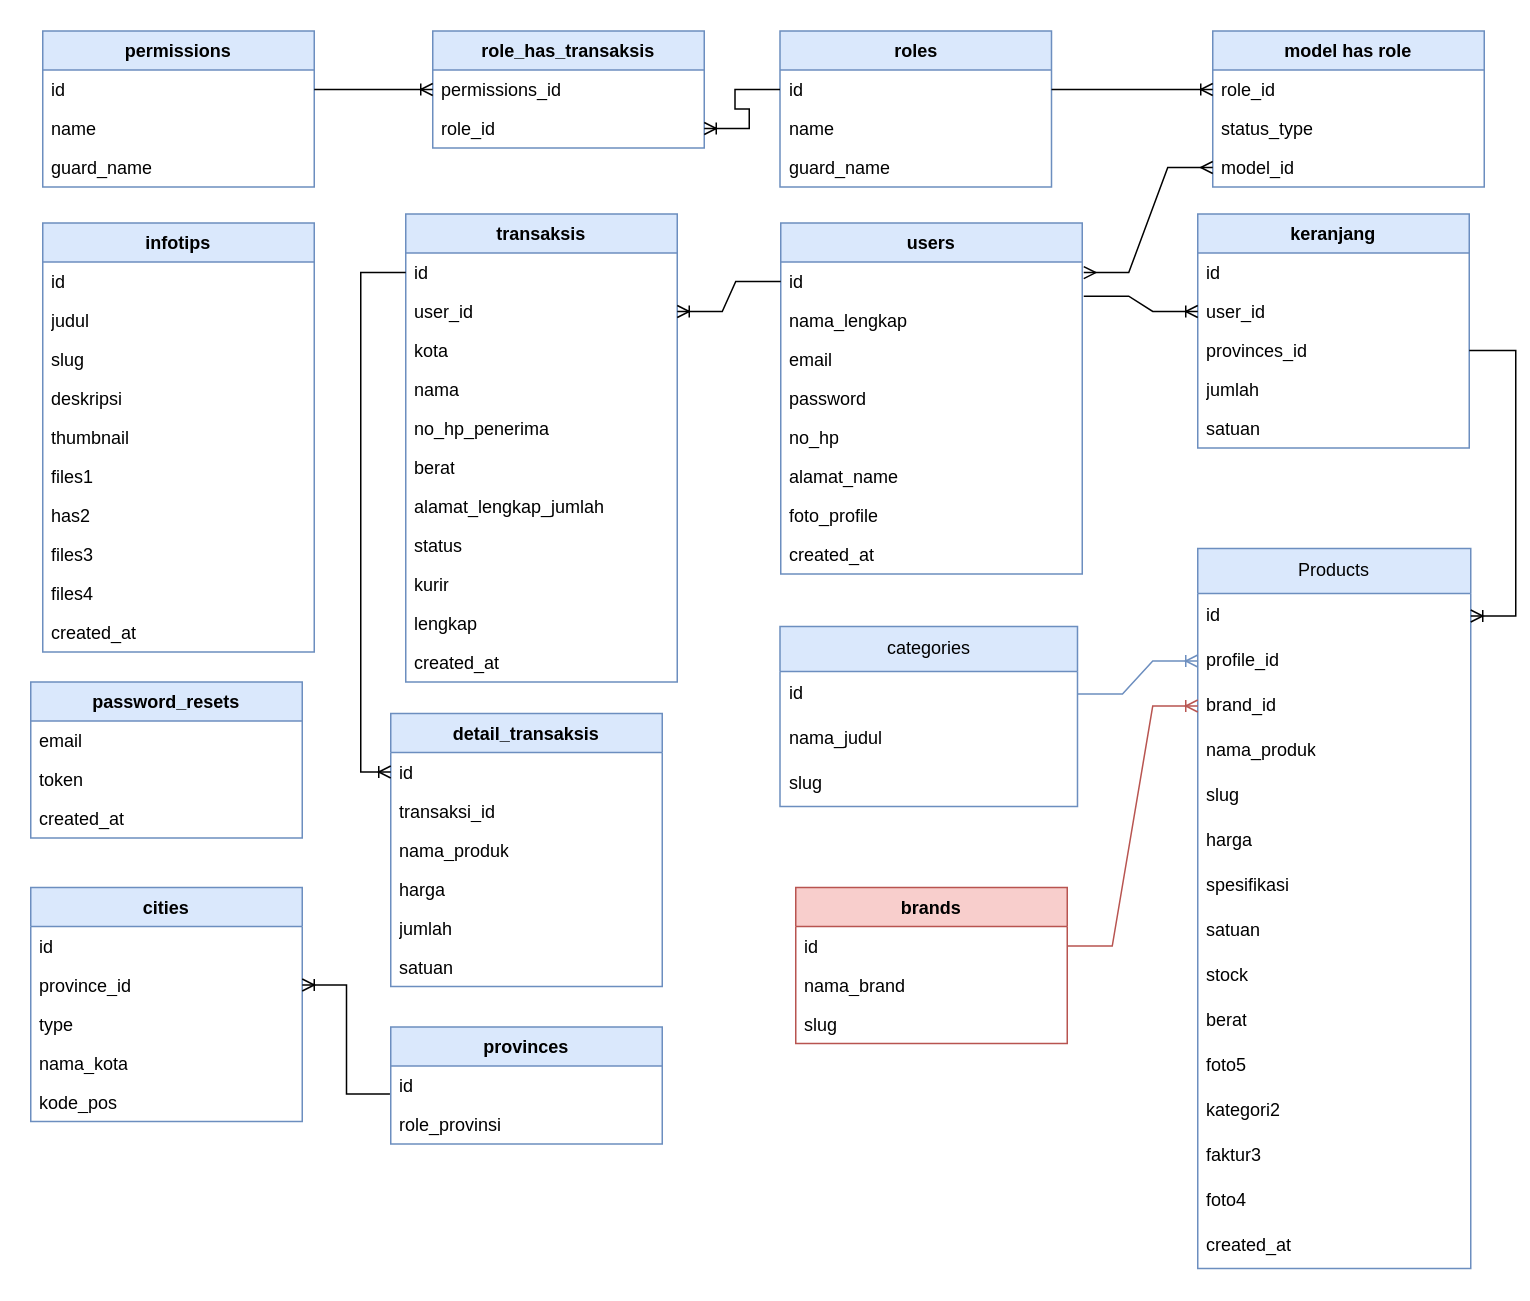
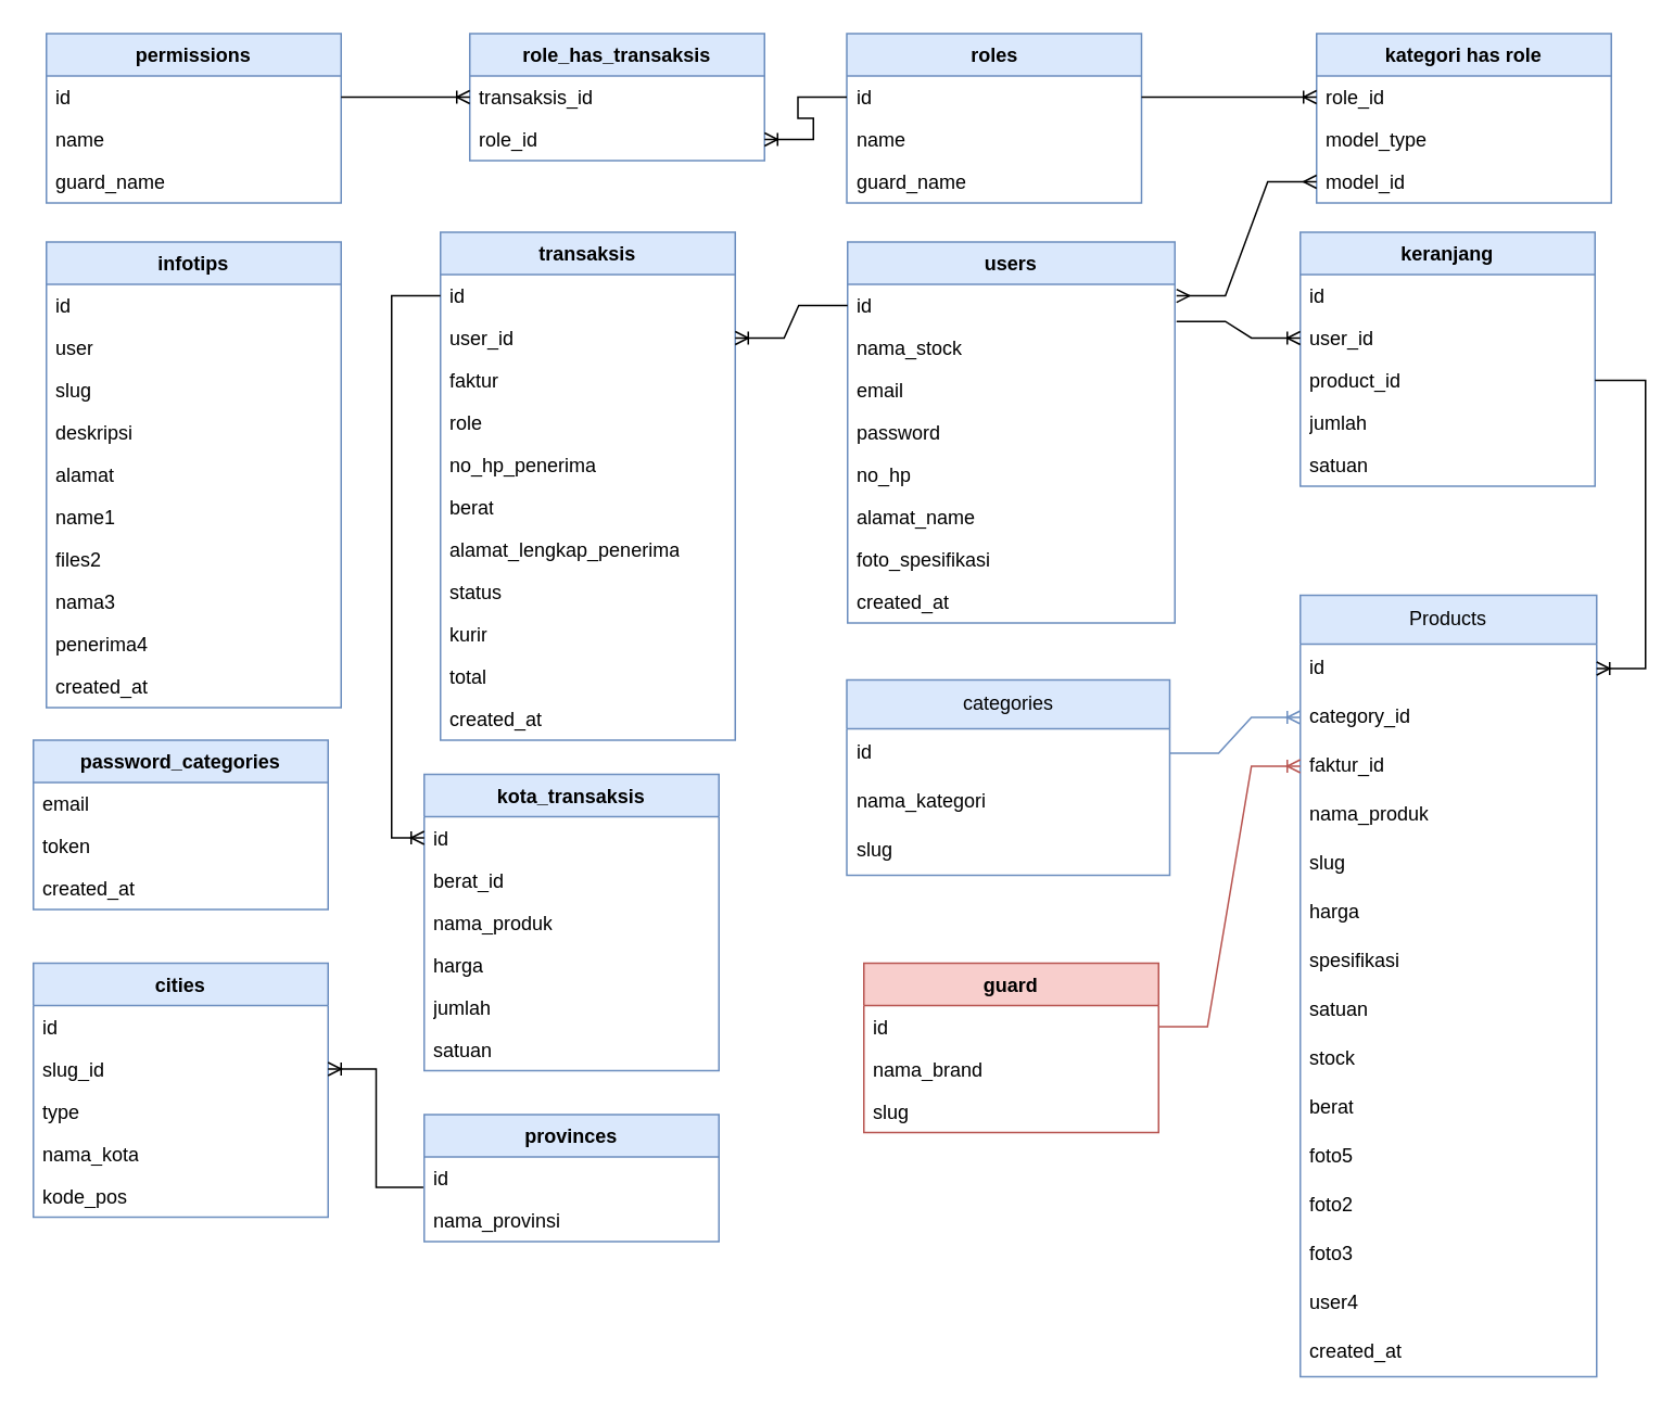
- <mxCell id="92" value="model has role" style="swimlane;fontStyle=1;align=center;verticalAlign=top;childLayout=stackLayout;horizontal=1;startSize=26;horizontalStack=0;resizeParent=1;resizeParentMax=0;resizeLast=0;collapsible=1;marginBottom=0;whiteSpace=wrap;html=1;fillColor=#dae8fc;strokeColor=#6c8ebf;" parent="1" vertex="1"><mxGeometry x="808" width="181" height="104" as="geometry" y="20" /></mxCell>
+ <mxCell id="92" value="kategori has role" style="swimlane;fontStyle=1;align=center;verticalAlign=top;childLayout=stackLayout;horizontal=1;startSize=26;horizontalStack=0;resizeParent=1;resizeParentMax=0;resizeLast=0;collapsible=1;marginBottom=0;whiteSpace=wrap;html=1;fillColor=#dae8fc;strokeColor=#6c8ebf;" parent="1" vertex="1"><mxGeometry x="808" width="181" height="104" as="geometry" y="20" /></mxCell>
- <mxCell id="86" value="permissions_id" style="text;strokeColor=none;fillColor=none;align=left;verticalAlign=top;spacingLeft=4;spacingRight=4;overflow=hidden;rotatable=0;points=[[0,0.5],[1,0.5]];portConstraint=eastwest;whiteSpace=wrap;html=1;" parent="85" vertex="1"><mxGeometry y="26" width="181" height="26" as="geometry" /></mxCell>
+ <mxCell id="86" value="transaksis_id" style="text;strokeColor=none;fillColor=none;align=left;verticalAlign=top;spacingLeft=4;spacingRight=4;overflow=hidden;rotatable=0;points=[[0,0.5],[1,0.5]];portConstraint=eastwest;whiteSpace=wrap;html=1;" parent="85" vertex="1"><mxGeometry y="26" width="181" height="26" as="geometry" /></mxCell>
- <mxCell id="94" value="status_type" style="text;strokeColor=none;fillColor=none;align=left;verticalAlign=top;spacingLeft=4;spacingRight=4;overflow=hidden;rotatable=0;points=[[0,0.5],[1,0.5]];portConstraint=eastwest;whiteSpace=wrap;html=1;" parent="92" vertex="1"><mxGeometry y="52" width="181" height="26" as="geometry" /></mxCell>
+ <mxCell id="94" value="model_type" style="text;strokeColor=none;fillColor=none;align=left;verticalAlign=top;spacingLeft=4;spacingRight=4;overflow=hidden;rotatable=0;points=[[0,0.5],[1,0.5]];portConstraint=eastwest;whiteSpace=wrap;html=1;" parent="92" vertex="1"><mxGeometry y="52" width="181" height="26" as="geometry" /></mxCell>
- <mxCell id="50" value="judul" style="text;strokeColor=none;fillColor=none;align=left;verticalAlign=top;spacingLeft=4;spacingRight=4;overflow=hidden;rotatable=0;points=[[0,0.5],[1,0.5]];portConstraint=eastwest;whiteSpace=wrap;html=1;" parent="48" vertex="1"><mxGeometry y="52" width="181" height="26" as="geometry" /></mxCell>
+ <mxCell id="50" value="user" style="text;strokeColor=none;fillColor=none;align=left;verticalAlign=top;spacingLeft=4;spacingRight=4;overflow=hidden;rotatable=0;points=[[0,0.5],[1,0.5]];portConstraint=eastwest;whiteSpace=wrap;html=1;" parent="48" vertex="1"><mxGeometry y="52" width="181" height="26" as="geometry" /></mxCell>
- <mxCell id="29" value="nama_lengkap" style="text;strokeColor=none;fillColor=none;align=left;verticalAlign=top;spacingLeft=4;spacingRight=4;overflow=hidden;rotatable=0;points=[[0,0.5],[1,0.5]];portConstraint=eastwest;whiteSpace=wrap;html=1;" parent="27" vertex="1"><mxGeometry y="52" width="201" height="26" as="geometry" /></mxCell>
+ <mxCell id="29" value="nama_stock" style="text;strokeColor=none;fillColor=none;align=left;verticalAlign=top;spacingLeft=4;spacingRight=4;overflow=hidden;rotatable=0;points=[[0,0.5],[1,0.5]];portConstraint=eastwest;whiteSpace=wrap;html=1;" parent="27" vertex="1"><mxGeometry y="52" width="201" height="26" as="geometry" /></mxCell>
- <mxCell id="62" value="kota" style="text;strokeColor=none;fillColor=none;align=left;verticalAlign=top;spacingLeft=4;spacingRight=4;overflow=hidden;rotatable=0;points=[[0,0.5],[1,0.5]];portConstraint=eastwest;whiteSpace=wrap;html=1;" parent="59" vertex="1"><mxGeometry y="78" width="181" height="26" as="geometry" /></mxCell>
+ <mxCell id="62" value="faktur" style="text;strokeColor=none;fillColor=none;align=left;verticalAlign=top;spacingLeft=4;spacingRight=4;overflow=hidden;rotatable=0;points=[[0,0.5],[1,0.5]];portConstraint=eastwest;whiteSpace=wrap;html=1;" parent="59" vertex="1"><mxGeometry y="78" width="181" height="26" as="geometry" /></mxCell>
- <mxCell id="39" value="provinces_id" style="text;strokeColor=none;fillColor=none;align=left;verticalAlign=top;spacingLeft=4;spacingRight=4;overflow=hidden;rotatable=0;points=[[0,0.5],[1,0.5]];portConstraint=eastwest;whiteSpace=wrap;html=1;" parent="36" vertex="1"><mxGeometry y="78" width="181" height="26" as="geometry" /></mxCell>
+ <mxCell id="39" value="product_id" style="text;strokeColor=none;fillColor=none;align=left;verticalAlign=top;spacingLeft=4;spacingRight=4;overflow=hidden;rotatable=0;points=[[0,0.5],[1,0.5]];portConstraint=eastwest;whiteSpace=wrap;html=1;" parent="36" vertex="1"><mxGeometry y="78" width="181" height="26" as="geometry" /></mxCell>
- <mxCell id="63" value="nama" style="text;strokeColor=none;fillColor=none;align=left;verticalAlign=top;spacingLeft=4;spacingRight=4;overflow=hidden;rotatable=0;points=[[0,0.5],[1,0.5]];portConstraint=eastwest;whiteSpace=wrap;html=1;" parent="59" vertex="1"><mxGeometry y="104" width="181" height="26" as="geometry" /></mxCell>
+ <mxCell id="63" value="role" style="text;strokeColor=none;fillColor=none;align=left;verticalAlign=top;spacingLeft=4;spacingRight=4;overflow=hidden;rotatable=0;points=[[0,0.5],[1,0.5]];portConstraint=eastwest;whiteSpace=wrap;html=1;" parent="59" vertex="1"><mxGeometry y="104" width="181" height="26" as="geometry" /></mxCell>
- <mxCell id="53" value="thumbnail" style="text;strokeColor=none;fillColor=none;align=left;verticalAlign=top;spacingLeft=4;spacingRight=4;overflow=hidden;rotatable=0;points=[[0,0.5],[1,0.5]];portConstraint=eastwest;whiteSpace=wrap;html=1;" parent="48" vertex="1"><mxGeometry y="130" width="181" height="26" as="geometry" /></mxCell>
+ <mxCell id="53" value="alamat" style="text;strokeColor=none;fillColor=none;align=left;verticalAlign=top;spacingLeft=4;spacingRight=4;overflow=hidden;rotatable=0;points=[[0,0.5],[1,0.5]];portConstraint=eastwest;whiteSpace=wrap;html=1;" parent="48" vertex="1"><mxGeometry y="130" width="181" height="26" as="geometry" /></mxCell>
- <mxCell id="54" value="files1" style="text;strokeColor=none;fillColor=none;align=left;verticalAlign=top;spacingLeft=4;spacingRight=4;overflow=hidden;rotatable=0;points=[[0,0.5],[1,0.5]];portConstraint=eastwest;whiteSpace=wrap;html=1;" parent="48" vertex="1"><mxGeometry y="156" width="181" height="26" as="geometry" /></mxCell>
+ <mxCell id="54" value="name1" style="text;strokeColor=none;fillColor=none;align=left;verticalAlign=top;spacingLeft=4;spacingRight=4;overflow=hidden;rotatable=0;points=[[0,0.5],[1,0.5]];portConstraint=eastwest;whiteSpace=wrap;html=1;" parent="48" vertex="1"><mxGeometry y="156" width="181" height="26" as="geometry" /></mxCell>
- <mxCell id="66" value="alamat_lengkap_jumlah" style="text;strokeColor=none;fillColor=none;align=left;verticalAlign=top;spacingLeft=4;spacingRight=4;overflow=hidden;rotatable=0;points=[[0,0.5],[1,0.5]];portConstraint=eastwest;whiteSpace=wrap;html=1;" parent="59" vertex="1"><mxGeometry y="182" width="181" height="26" as="geometry" /></mxCell>
+ <mxCell id="66" value="alamat_lengkap_penerima" style="text;strokeColor=none;fillColor=none;align=left;verticalAlign=top;spacingLeft=4;spacingRight=4;overflow=hidden;rotatable=0;points=[[0,0.5],[1,0.5]];portConstraint=eastwest;whiteSpace=wrap;html=1;" parent="59" vertex="1"><mxGeometry y="182" width="181" height="26" as="geometry" /></mxCell>
- <mxCell id="55" value="has2" style="text;strokeColor=none;fillColor=none;align=left;verticalAlign=top;spacingLeft=4;spacingRight=4;overflow=hidden;rotatable=0;points=[[0,0.5],[1,0.5]];portConstraint=eastwest;whiteSpace=wrap;html=1;" parent="48" vertex="1"><mxGeometry y="182" width="181" height="26" as="geometry" /></mxCell>
+ <mxCell id="55" value="files2" style="text;strokeColor=none;fillColor=none;align=left;verticalAlign=top;spacingLeft=4;spacingRight=4;overflow=hidden;rotatable=0;points=[[0,0.5],[1,0.5]];portConstraint=eastwest;whiteSpace=wrap;html=1;" parent="48" vertex="1"><mxGeometry y="182" width="181" height="26" as="geometry" /></mxCell>
- <mxCell id="34" value="foto_profile" style="text;strokeColor=none;fillColor=none;align=left;verticalAlign=top;spacingLeft=4;spacingRight=4;overflow=hidden;rotatable=0;points=[[0,0.5],[1,0.5]];portConstraint=eastwest;whiteSpace=wrap;html=1;" parent="27" vertex="1"><mxGeometry y="182" width="201" height="26" as="geometry" /></mxCell>
+ <mxCell id="34" value="foto_spesifikasi" style="text;strokeColor=none;fillColor=none;align=left;verticalAlign=top;spacingLeft=4;spacingRight=4;overflow=hidden;rotatable=0;points=[[0,0.5],[1,0.5]];portConstraint=eastwest;whiteSpace=wrap;html=1;" parent="27" vertex="1"><mxGeometry y="182" width="201" height="26" as="geometry" /></mxCell>
- <mxCell id="56" value="files3" style="text;strokeColor=none;fillColor=none;align=left;verticalAlign=top;spacingLeft=4;spacingRight=4;overflow=hidden;rotatable=0;points=[[0,0.5],[1,0.5]];portConstraint=eastwest;whiteSpace=wrap;html=1;" parent="48" vertex="1"><mxGeometry y="208" width="181" height="26" as="geometry" /></mxCell>
+ <mxCell id="56" value="nama3" style="text;strokeColor=none;fillColor=none;align=left;verticalAlign=top;spacingLeft=4;spacingRight=4;overflow=hidden;rotatable=0;points=[[0,0.5],[1,0.5]];portConstraint=eastwest;whiteSpace=wrap;html=1;" parent="48" vertex="1"><mxGeometry y="208" width="181" height="26" as="geometry" /></mxCell>
- <mxCell id="57" value="files4" style="text;strokeColor=none;fillColor=none;align=left;verticalAlign=top;spacingLeft=4;spacingRight=4;overflow=hidden;rotatable=0;points=[[0,0.5],[1,0.5]];portConstraint=eastwest;whiteSpace=wrap;html=1;" parent="48" vertex="1"><mxGeometry y="234" width="181" height="26" as="geometry" /></mxCell>
+ <mxCell id="57" value="penerima4" style="text;strokeColor=none;fillColor=none;align=left;verticalAlign=top;spacingLeft=4;spacingRight=4;overflow=hidden;rotatable=0;points=[[0,0.5],[1,0.5]];portConstraint=eastwest;whiteSpace=wrap;html=1;" parent="48" vertex="1"><mxGeometry y="234" width="181" height="26" as="geometry" /></mxCell>
- <mxCell id="69" value="lengkap" style="text;strokeColor=none;fillColor=none;align=left;verticalAlign=top;spacingLeft=4;spacingRight=4;overflow=hidden;rotatable=0;points=[[0,0.5],[1,0.5]];portConstraint=eastwest;whiteSpace=wrap;html=1;" parent="59" vertex="1"><mxGeometry y="260" width="181" height="26" as="geometry" /></mxCell>
+ <mxCell id="69" value="total" style="text;strokeColor=none;fillColor=none;align=left;verticalAlign=top;spacingLeft=4;spacingRight=4;overflow=hidden;rotatable=0;points=[[0,0.5],[1,0.5]];portConstraint=eastwest;whiteSpace=wrap;html=1;" parent="59" vertex="1"><mxGeometry y="260" width="181" height="26" as="geometry" /></mxCell>
- <mxCell id="8" value="profile_id" style="text;strokeColor=none;fillColor=none;align=left;verticalAlign=middle;spacingLeft=4;spacingRight=4;overflow=hidden;points=[[0,0.5],[1,0.5]];portConstraint=eastwest;rotatable=0;whiteSpace=wrap;html=1;" parent="6" vertex="1"><mxGeometry y="60" width="182" height="30" as="geometry" /></mxCell>
+ <mxCell id="8" value="category_id" style="text;strokeColor=none;fillColor=none;align=left;verticalAlign=middle;spacingLeft=4;spacingRight=4;overflow=hidden;points=[[0,0.5],[1,0.5]];portConstraint=eastwest;rotatable=0;whiteSpace=wrap;html=1;" parent="6" vertex="1"><mxGeometry y="60" width="182" height="30" as="geometry" /></mxCell>
- <mxCell id="96" value="password_resets" style="swimlane;fontStyle=1;align=center;verticalAlign=top;childLayout=stackLayout;horizontal=1;startSize=26;horizontalStack=0;resizeParent=1;resizeParentMax=0;resizeLast=0;collapsible=1;marginBottom=0;whiteSpace=wrap;html=1;fillColor=#dae8fc;strokeColor=#6c8ebf;" parent="1" vertex="1"><mxGeometry x="20" y="454" width="181" height="104" as="geometry" /></mxCell>
+ <mxCell id="96" value="password_categories" style="swimlane;fontStyle=1;align=center;verticalAlign=top;childLayout=stackLayout;horizontal=1;startSize=26;horizontalStack=0;resizeParent=1;resizeParentMax=0;resizeLast=0;collapsible=1;marginBottom=0;whiteSpace=wrap;html=1;fillColor=#dae8fc;strokeColor=#6c8ebf;" parent="1" vertex="1"><mxGeometry x="20" y="454" width="181" height="104" as="geometry" /></mxCell>
- <mxCell id="9" value="brand_id" style="text;strokeColor=none;fillColor=none;align=left;verticalAlign=middle;spacingLeft=4;spacingRight=4;overflow=hidden;points=[[0,0.5],[1,0.5]];portConstraint=eastwest;rotatable=0;whiteSpace=wrap;html=1;" parent="6" vertex="1"><mxGeometry y="90" width="182" height="30" as="geometry" /></mxCell>
+ <mxCell id="9" value="faktur_id" style="text;strokeColor=none;fillColor=none;align=left;verticalAlign=middle;spacingLeft=4;spacingRight=4;overflow=hidden;points=[[0,0.5],[1,0.5]];portConstraint=eastwest;rotatable=0;whiteSpace=wrap;html=1;" parent="6" vertex="1"><mxGeometry y="90" width="182" height="30" as="geometry" /></mxCell>
- <mxCell id="71" value="detail_transaksis" style="swimlane;fontStyle=1;align=center;verticalAlign=top;childLayout=stackLayout;horizontal=1;startSize=26;horizontalStack=0;resizeParent=1;resizeParentMax=0;resizeLast=0;collapsible=1;marginBottom=0;whiteSpace=wrap;html=1;fillColor=#dae8fc;strokeColor=#6c8ebf;" parent="1" vertex="1"><mxGeometry x="260" y="475" width="181" height="182" as="geometry" /></mxCell>
+ <mxCell id="71" value="kota_transaksis" style="swimlane;fontStyle=1;align=center;verticalAlign=top;childLayout=stackLayout;horizontal=1;startSize=26;horizontalStack=0;resizeParent=1;resizeParentMax=0;resizeLast=0;collapsible=1;marginBottom=0;whiteSpace=wrap;html=1;fillColor=#dae8fc;strokeColor=#6c8ebf;" parent="1" vertex="1"><mxGeometry x="260" y="475" width="181" height="182" as="geometry" /></mxCell>
- <mxCell id="4" value="nama_judul" style="text;strokeColor=none;fillColor=none;align=left;verticalAlign=middle;spacingLeft=4;spacingRight=4;overflow=hidden;points=[[0,0.5],[1,0.5]];portConstraint=eastwest;rotatable=0;whiteSpace=wrap;html=1;" parent="2" vertex="1"><mxGeometry y="60" width="198.33" height="30" as="geometry" /></mxCell>
+ <mxCell id="4" value="nama_kategori" style="text;strokeColor=none;fillColor=none;align=left;verticalAlign=middle;spacingLeft=4;spacingRight=4;overflow=hidden;points=[[0,0.5],[1,0.5]];portConstraint=eastwest;rotatable=0;whiteSpace=wrap;html=1;" parent="2" vertex="1"><mxGeometry y="60" width="198.33" height="30" as="geometry" /></mxCell>
- <mxCell id="73" value="transaksi_id" style="text;strokeColor=none;fillColor=none;align=left;verticalAlign=top;spacingLeft=4;spacingRight=4;overflow=hidden;rotatable=0;points=[[0,0.5],[1,0.5]];portConstraint=eastwest;whiteSpace=wrap;html=1;" parent="71" vertex="1"><mxGeometry y="52" width="181" height="26" as="geometry" /></mxCell>
+ <mxCell id="73" value="berat_id" style="text;strokeColor=none;fillColor=none;align=left;verticalAlign=top;spacingLeft=4;spacingRight=4;overflow=hidden;rotatable=0;points=[[0,0.5],[1,0.5]];portConstraint=eastwest;whiteSpace=wrap;html=1;" parent="71" vertex="1"><mxGeometry y="52" width="181" height="26" as="geometry" /></mxCell>
- <mxCell id="23" value="brands" style="swimlane;fontStyle=1;align=center;verticalAlign=top;childLayout=stackLayout;horizontal=1;startSize=26;horizontalStack=0;resizeParent=1;resizeParentMax=0;resizeLast=0;collapsible=1;marginBottom=0;whiteSpace=wrap;html=1;fillColor=#f8cecc;strokeColor=#b85450;" parent="1" vertex="1"><mxGeometry x="530" y="591" width="181" height="104" as="geometry" /></mxCell>
+ <mxCell id="23" value="guard" style="swimlane;fontStyle=1;align=center;verticalAlign=top;childLayout=stackLayout;horizontal=1;startSize=26;horizontalStack=0;resizeParent=1;resizeParentMax=0;resizeLast=0;collapsible=1;marginBottom=0;whiteSpace=wrap;html=1;fillColor=#f8cecc;strokeColor=#b85450;" parent="1" vertex="1"><mxGeometry x="530" y="591" width="181" height="104" as="geometry" /></mxCell>
- <mxCell id="44" value="province_id" style="text;strokeColor=none;fillColor=none;align=left;verticalAlign=top;spacingLeft=4;spacingRight=4;overflow=hidden;rotatable=0;points=[[0,0.5],[1,0.5]];portConstraint=eastwest;whiteSpace=wrap;html=1;" parent="42" vertex="1"><mxGeometry y="52" width="181" height="26" as="geometry" /></mxCell>
+ <mxCell id="44" value="slug_id" style="text;strokeColor=none;fillColor=none;align=left;verticalAlign=top;spacingLeft=4;spacingRight=4;overflow=hidden;rotatable=0;points=[[0,0.5],[1,0.5]];portConstraint=eastwest;whiteSpace=wrap;html=1;" parent="42" vertex="1"><mxGeometry y="52" width="181" height="26" as="geometry" /></mxCell>
- <mxCell id="18" value="kategori2" style="text;strokeColor=none;fillColor=none;align=left;verticalAlign=middle;spacingLeft=4;spacingRight=4;overflow=hidden;points=[[0,0.5],[1,0.5]];portConstraint=eastwest;rotatable=0;whiteSpace=wrap;html=1;" parent="6" vertex="1"><mxGeometry y="360" width="182" height="30" as="geometry" /></mxCell>
+ <mxCell id="18" value="foto2" style="text;strokeColor=none;fillColor=none;align=left;verticalAlign=middle;spacingLeft=4;spacingRight=4;overflow=hidden;points=[[0,0.5],[1,0.5]];portConstraint=eastwest;rotatable=0;whiteSpace=wrap;html=1;" parent="6" vertex="1"><mxGeometry y="360" width="182" height="30" as="geometry" /></mxCell>
- <mxCell id="80" value="role_provinsi" style="text;strokeColor=none;fillColor=none;align=left;verticalAlign=top;spacingLeft=4;spacingRight=4;overflow=hidden;rotatable=0;points=[[0,0.5],[1,0.5]];portConstraint=eastwest;whiteSpace=wrap;html=1;" parent="78" vertex="1"><mxGeometry y="52" width="181" height="26" as="geometry" /></mxCell>
+ <mxCell id="80" value="nama_provinsi" style="text;strokeColor=none;fillColor=none;align=left;verticalAlign=top;spacingLeft=4;spacingRight=4;overflow=hidden;rotatable=0;points=[[0,0.5],[1,0.5]];portConstraint=eastwest;whiteSpace=wrap;html=1;" parent="78" vertex="1"><mxGeometry y="52" width="181" height="26" as="geometry" /></mxCell>
- <mxCell id="19" value="faktur3" style="text;strokeColor=none;fillColor=none;align=left;verticalAlign=middle;spacingLeft=4;spacingRight=4;overflow=hidden;points=[[0,0.5],[1,0.5]];portConstraint=eastwest;rotatable=0;whiteSpace=wrap;html=1;" parent="6" vertex="1"><mxGeometry y="390" width="182" height="30" as="geometry" /></mxCell>
+ <mxCell id="19" value="foto3" style="text;strokeColor=none;fillColor=none;align=left;verticalAlign=middle;spacingLeft=4;spacingRight=4;overflow=hidden;points=[[0,0.5],[1,0.5]];portConstraint=eastwest;rotatable=0;whiteSpace=wrap;html=1;" parent="6" vertex="1"><mxGeometry y="390" width="182" height="30" as="geometry" /></mxCell>
- <mxCell id="20" value="foto4" style="text;strokeColor=none;fillColor=none;align=left;verticalAlign=middle;spacingLeft=4;spacingRight=4;overflow=hidden;points=[[0,0.5],[1,0.5]];portConstraint=eastwest;rotatable=0;whiteSpace=wrap;html=1;" parent="6" vertex="1"><mxGeometry y="420" width="182" height="30" as="geometry" /></mxCell>
+ <mxCell id="20" value="user4" style="text;strokeColor=none;fillColor=none;align=left;verticalAlign=middle;spacingLeft=4;spacingRight=4;overflow=hidden;points=[[0,0.5],[1,0.5]];portConstraint=eastwest;rotatable=0;whiteSpace=wrap;html=1;" parent="6" vertex="1"><mxGeometry y="420" width="182" height="30" as="geometry" /></mxCell>
